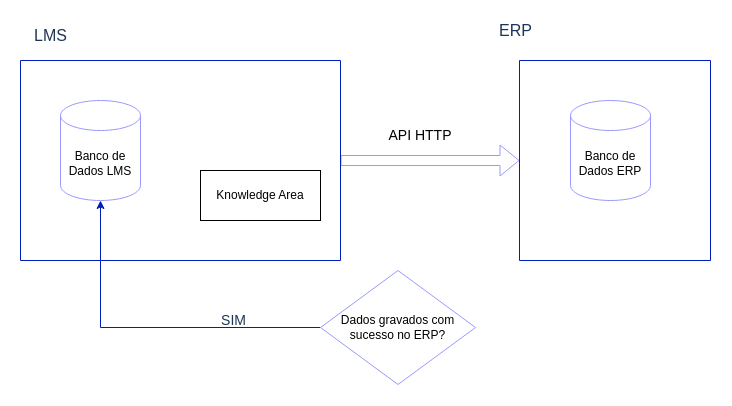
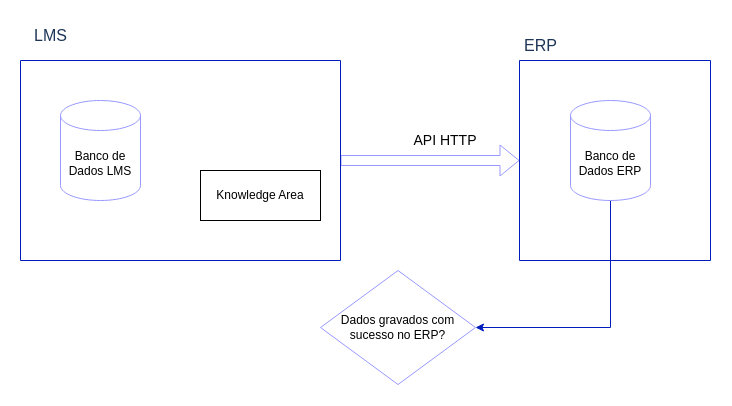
- <mxCell id="13" value="ERP" style="text;html=1;align=center;verticalAlign=middle;resizable=0;points=[];autosize=1;strokeColor=none;fillColor=none;fontSize=16;labelBackgroundColor=none;fontColor=#1D3557;" parent="1" vertex="1"><mxGeometry x="485" y="15" width="60" height="30" as="geometry" /></mxCell>
+ <mxCell id="13" value="ERP" style="text;html=1;align=center;verticalAlign=middle;resizable=0;points=[];autosize=1;strokeColor=none;fillColor=none;fontSize=16;labelBackgroundColor=none;fontColor=#1D3557;" parent="1" vertex="1"><mxGeometry x="510" y="30" width="60" height="30" as="geometry" /></mxCell>
- <mxCell id="5" value="API HTTP" style="text;html=1;align=center;verticalAlign=middle;whiteSpace=wrap;rounded=0;labelBackgroundColor=none;fontSize=14;labelBorderColor=none;" parent="1" vertex="1"><mxGeometry x="360" y="120" width="120" height="30" as="geometry" /></mxCell>
+ <mxCell id="5" value="API HTTP" style="text;html=1;align=center;verticalAlign=middle;whiteSpace=wrap;rounded=0;labelBackgroundColor=none;fontSize=14;labelBorderColor=none;" parent="1" vertex="1"><mxGeometry x="385" y="125" width="120" height="30" as="geometry" /></mxCell>
- <mxCell id="6" style="edgeStyle=orthogonalEdgeStyle;rounded=0;orthogonalLoop=1;jettySize=auto;html=1;entryX=0.5;entryY=1;entryDx=0;entryDy=0;entryPerimeter=0;labelBackgroundColor=none;fontColor=default;fillColor=#0050ef;strokeColor=#001DBC;" parent="1" source="8" target="10" edge="1"><mxGeometry relative="1" as="geometry" /></mxCell>
- <mxCell id="7" value="SIM" style="edgeLabel;html=1;align=center;verticalAlign=middle;resizable=0;points=[];fontSize=14;labelBackgroundColor=none;fontColor=#1D3557;" parent="6" vertex="1" connectable="0"><mxGeometry x="-0.491" y="-1" relative="1" as="geometry"><mxPoint y="-7" as="offset" /></mxGeometry></mxCell>
+ <mxCell id="4" style="edgeStyle=orthogonalEdgeStyle;rounded=0;orthogonalLoop=1;jettySize=auto;html=1;entryX=1;entryY=0.5;entryDx=0;entryDy=0;exitX=0.5;exitY=1;exitDx=0;exitDy=0;exitPerimeter=0;labelBackgroundColor=none;fontColor=default;strokeColor=#001DBC;fillColor=#0050ef;" parent="1" source="12" target="8" edge="1"><mxGeometry relative="1" as="geometry" /></mxCell>
